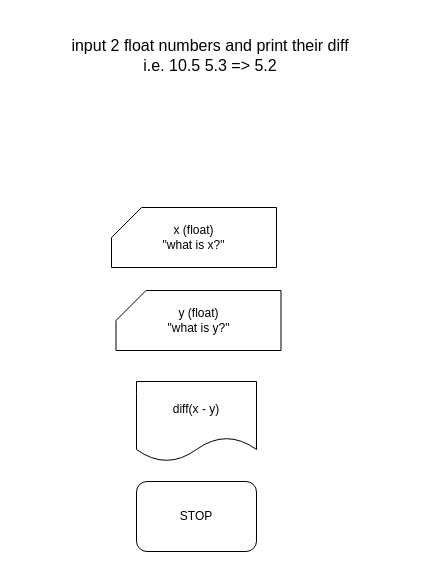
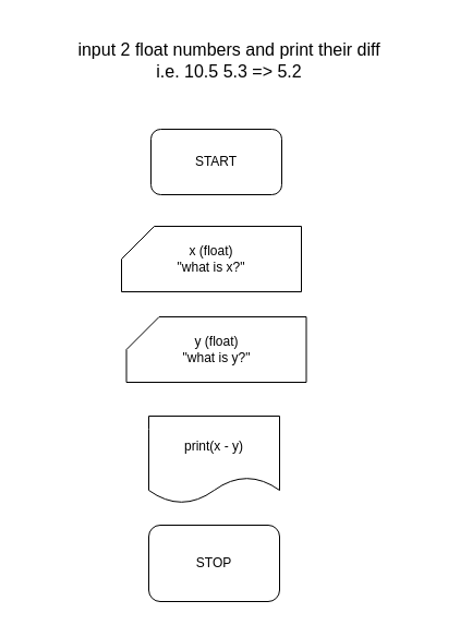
+ <mxCell id="2" value="START" style="rounded=1;whiteSpace=wrap;html=1;" vertex="1" parent="1"><mxGeometry x="138" y="118" width="120" height="60" as="geometry" /></mxCell>
- <mxCell id="7" value="diff(x - y)" style="shape=document;whiteSpace=wrap;html=1;boundedLbl=1;" vertex="1" parent="1"><mxGeometry x="136" y="381" width="120" height="80" as="geometry" /></mxCell>
+ <mxCell id="7" value="print(x - y)" style="shape=document;whiteSpace=wrap;html=1;boundedLbl=1;" vertex="1" parent="1"><mxGeometry x="136" y="381" width="120" height="80" as="geometry" /></mxCell>
